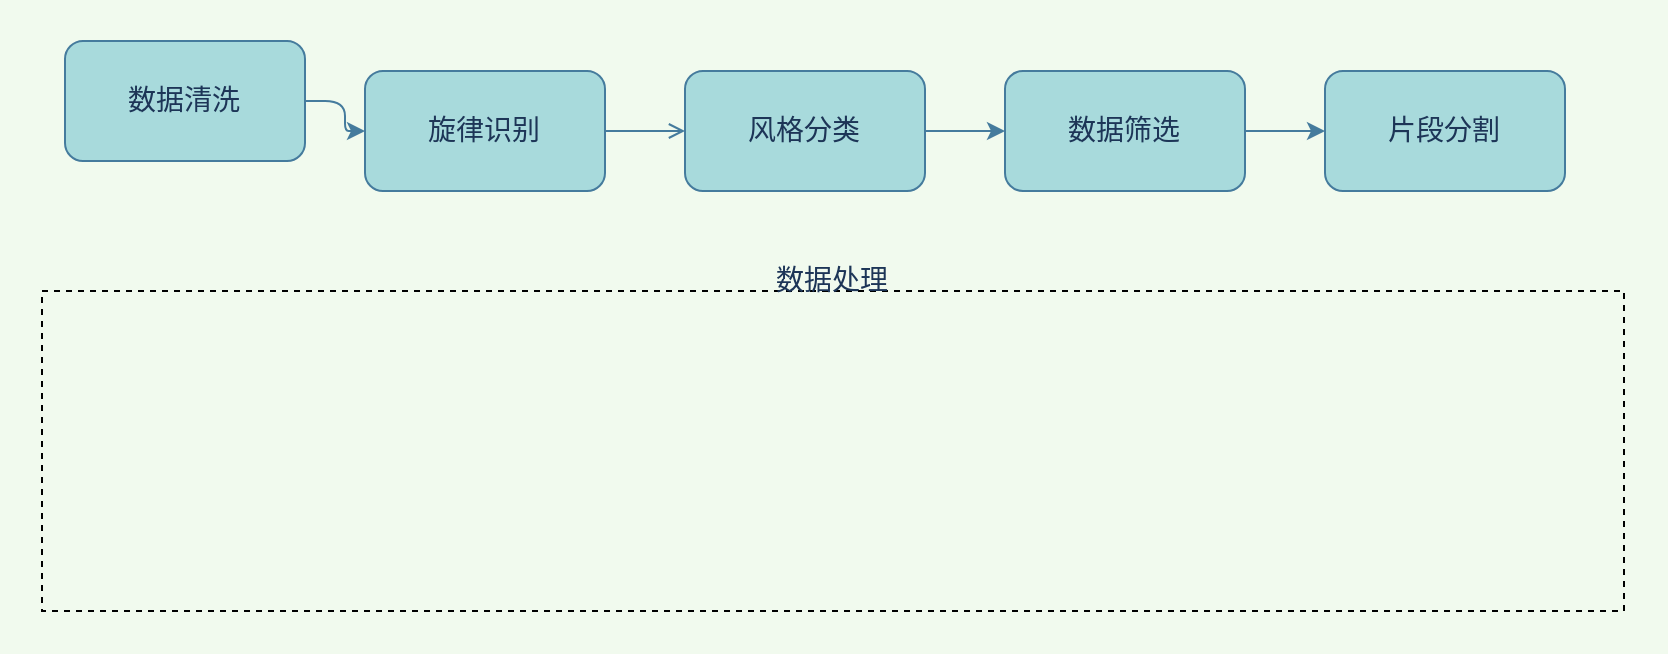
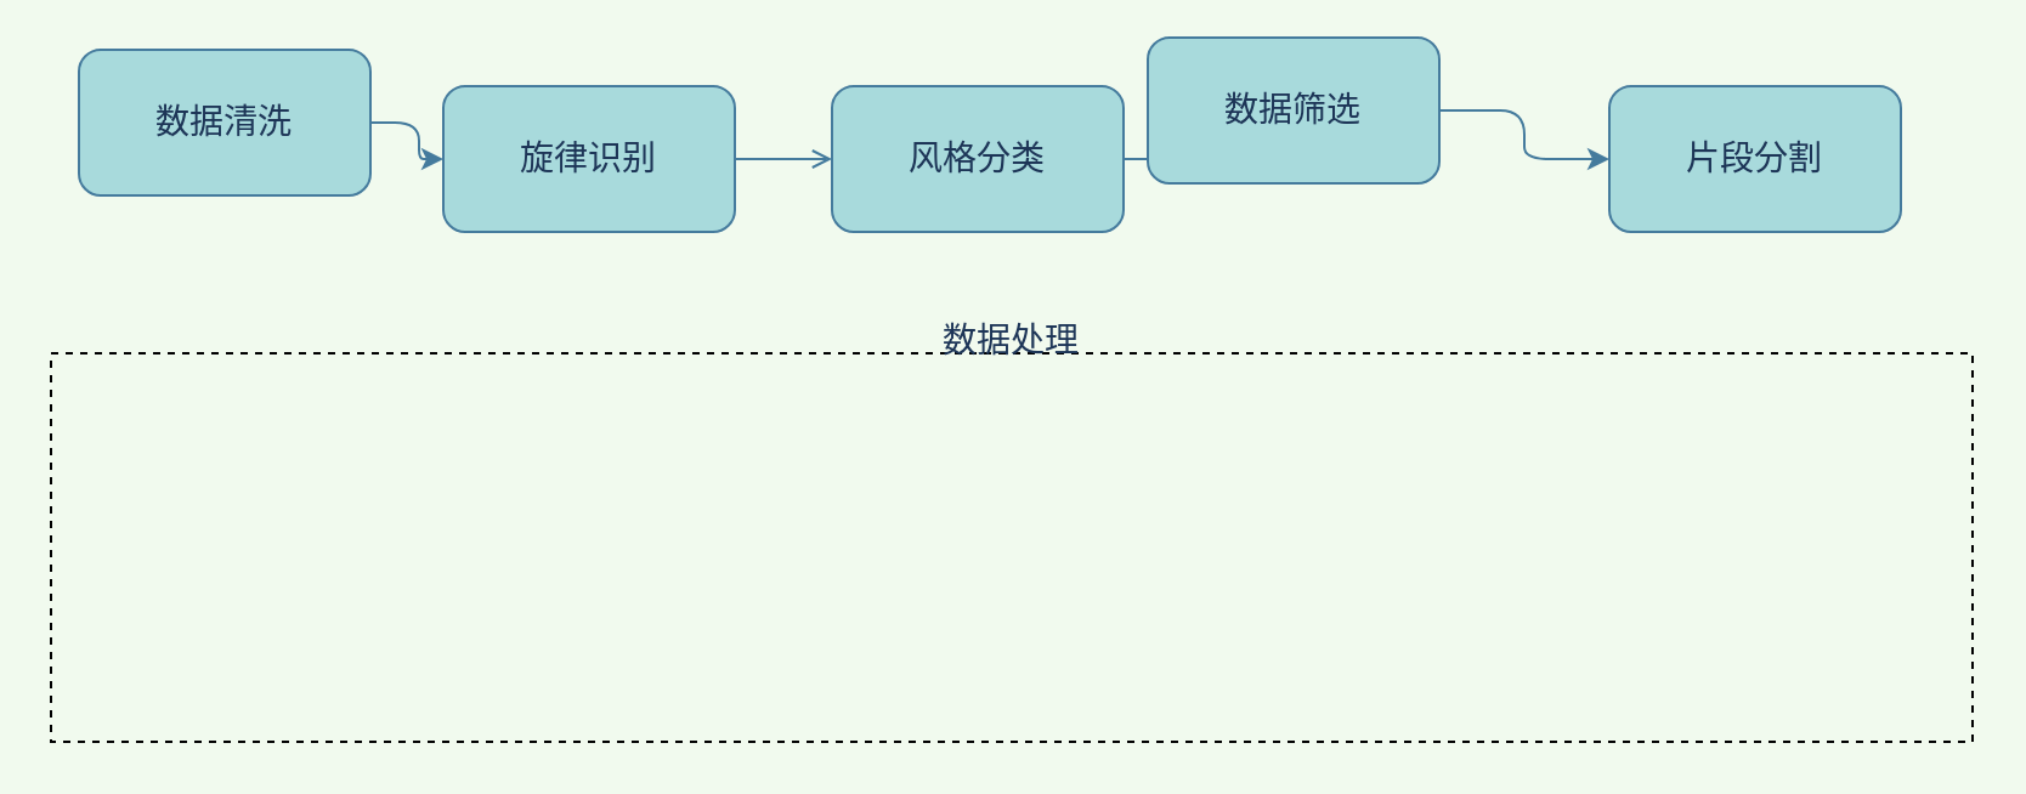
- <mxCell id="9" value="数据筛选" style="rounded=1;whiteSpace=wrap;html=1;sketch=0;fillColor=#A8DADC;strokeColor=#457B9D;fontColor=#1D3557;fontSize=14;" vertex="1" parent="1"><mxGeometry x="502" y="35" width="120" height="60" as="geometry" /></mxCell>
+ <mxCell id="9" value="数据筛选" style="rounded=1;whiteSpace=wrap;html=1;sketch=0;fillColor=#A8DADC;strokeColor=#457B9D;fontColor=#1D3557;fontSize=14;" vertex="1" parent="1"><mxGeometry x="472" y="15" width="120" height="60" as="geometry" /></mxCell>
